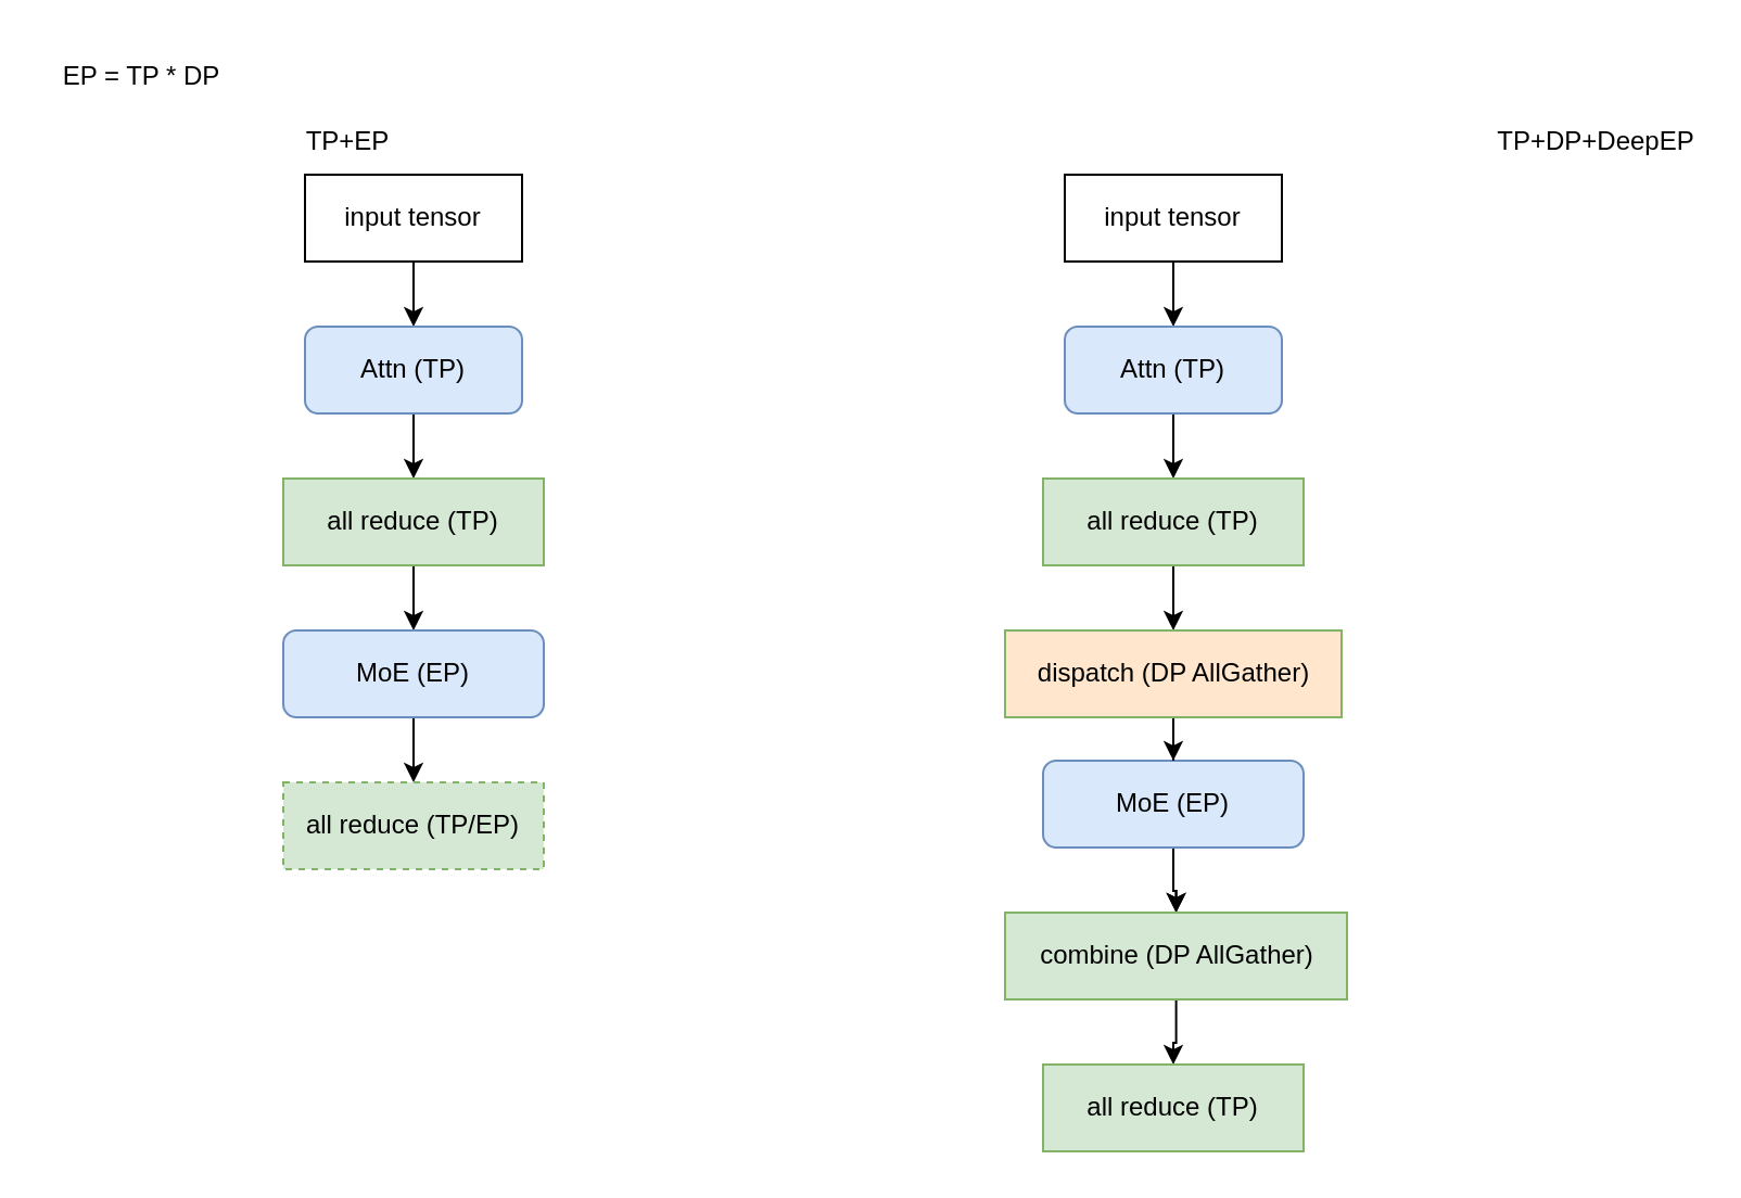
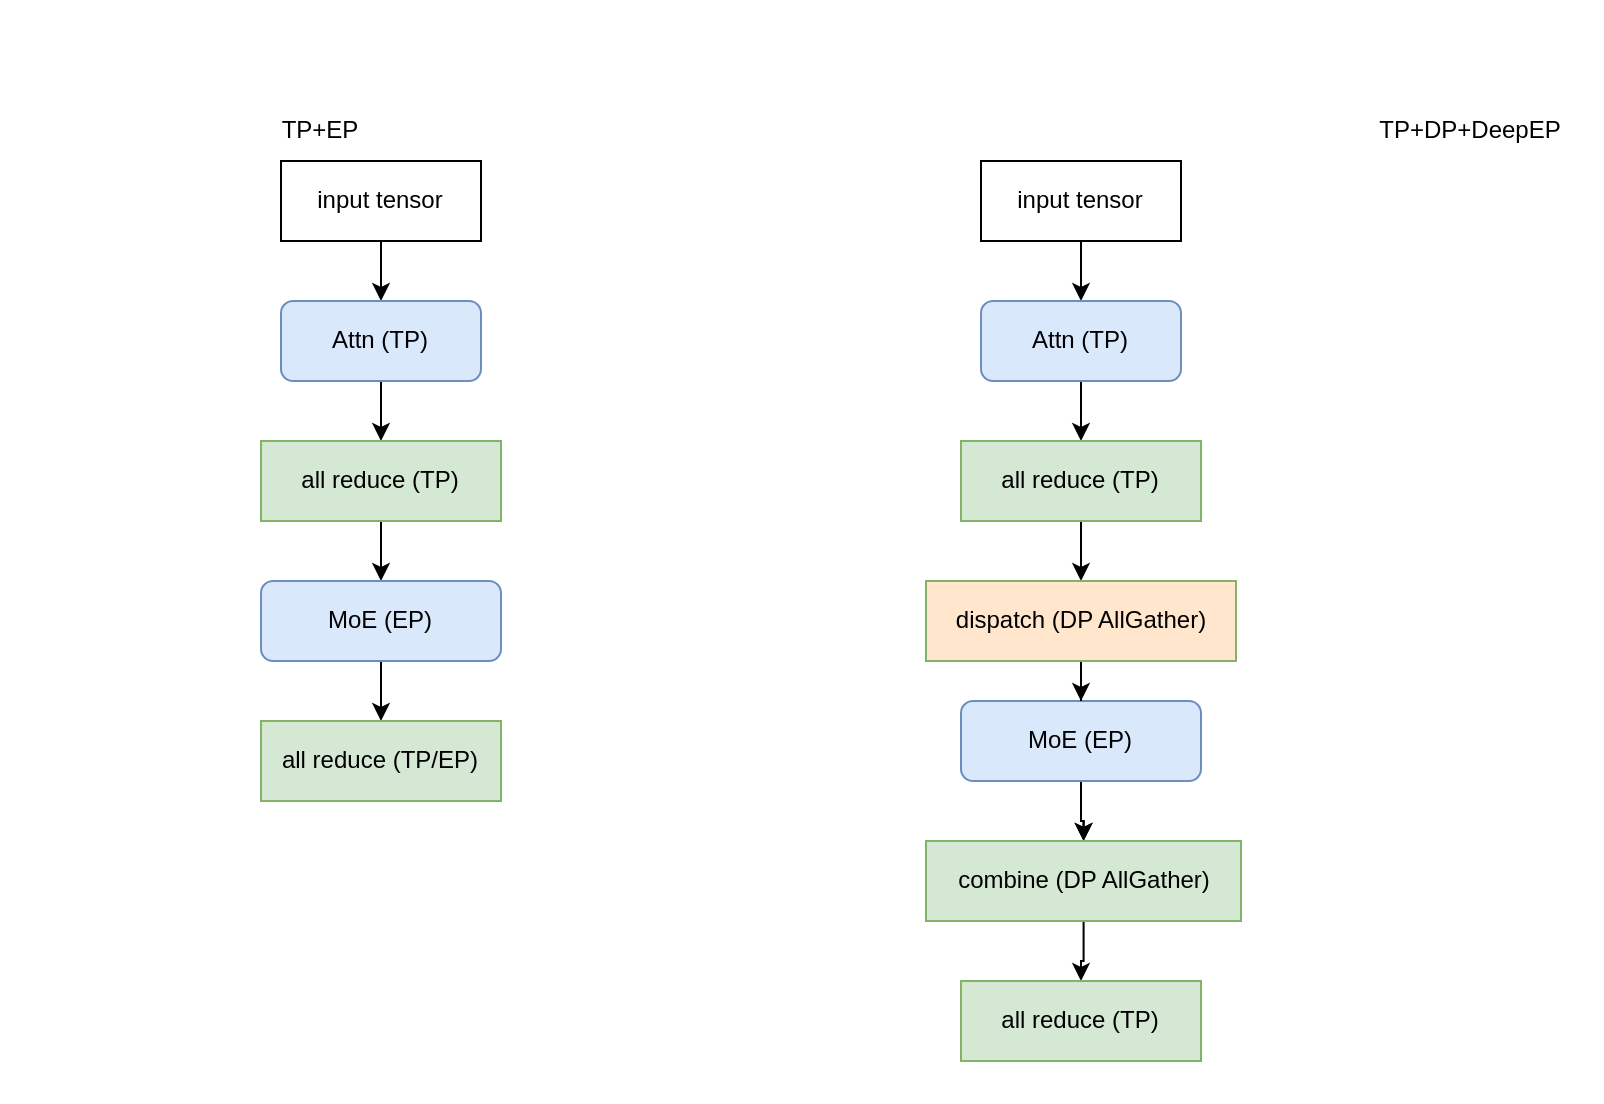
- <mxCell id="12" value="EP = TP * DP" style="text;html=1;align=center;verticalAlign=middle;whiteSpace=wrap;rounded=0;" vertex="1" parent="1"><mxGeometry x="20" y="20" width="90" height="30" as="geometry" /></mxCell>
- <mxCell id="10" value="all reduce (TP/EP)" style="rounded=0;whiteSpace=wrap;html=1;fillColor=#d5e8d4;strokeColor=#82b366;dashed=1;" vertex="1" parent="1"><mxGeometry x="130" y="360" width="120" height="40" as="geometry" /></mxCell>
+ <mxCell id="10" value="all reduce (TP/EP)" style="rounded=0;whiteSpace=wrap;html=1;fillColor=#d5e8d4;strokeColor=#82b366;" vertex="1" parent="1"><mxGeometry x="130" y="360" width="120" height="40" as="geometry" /></mxCell>
